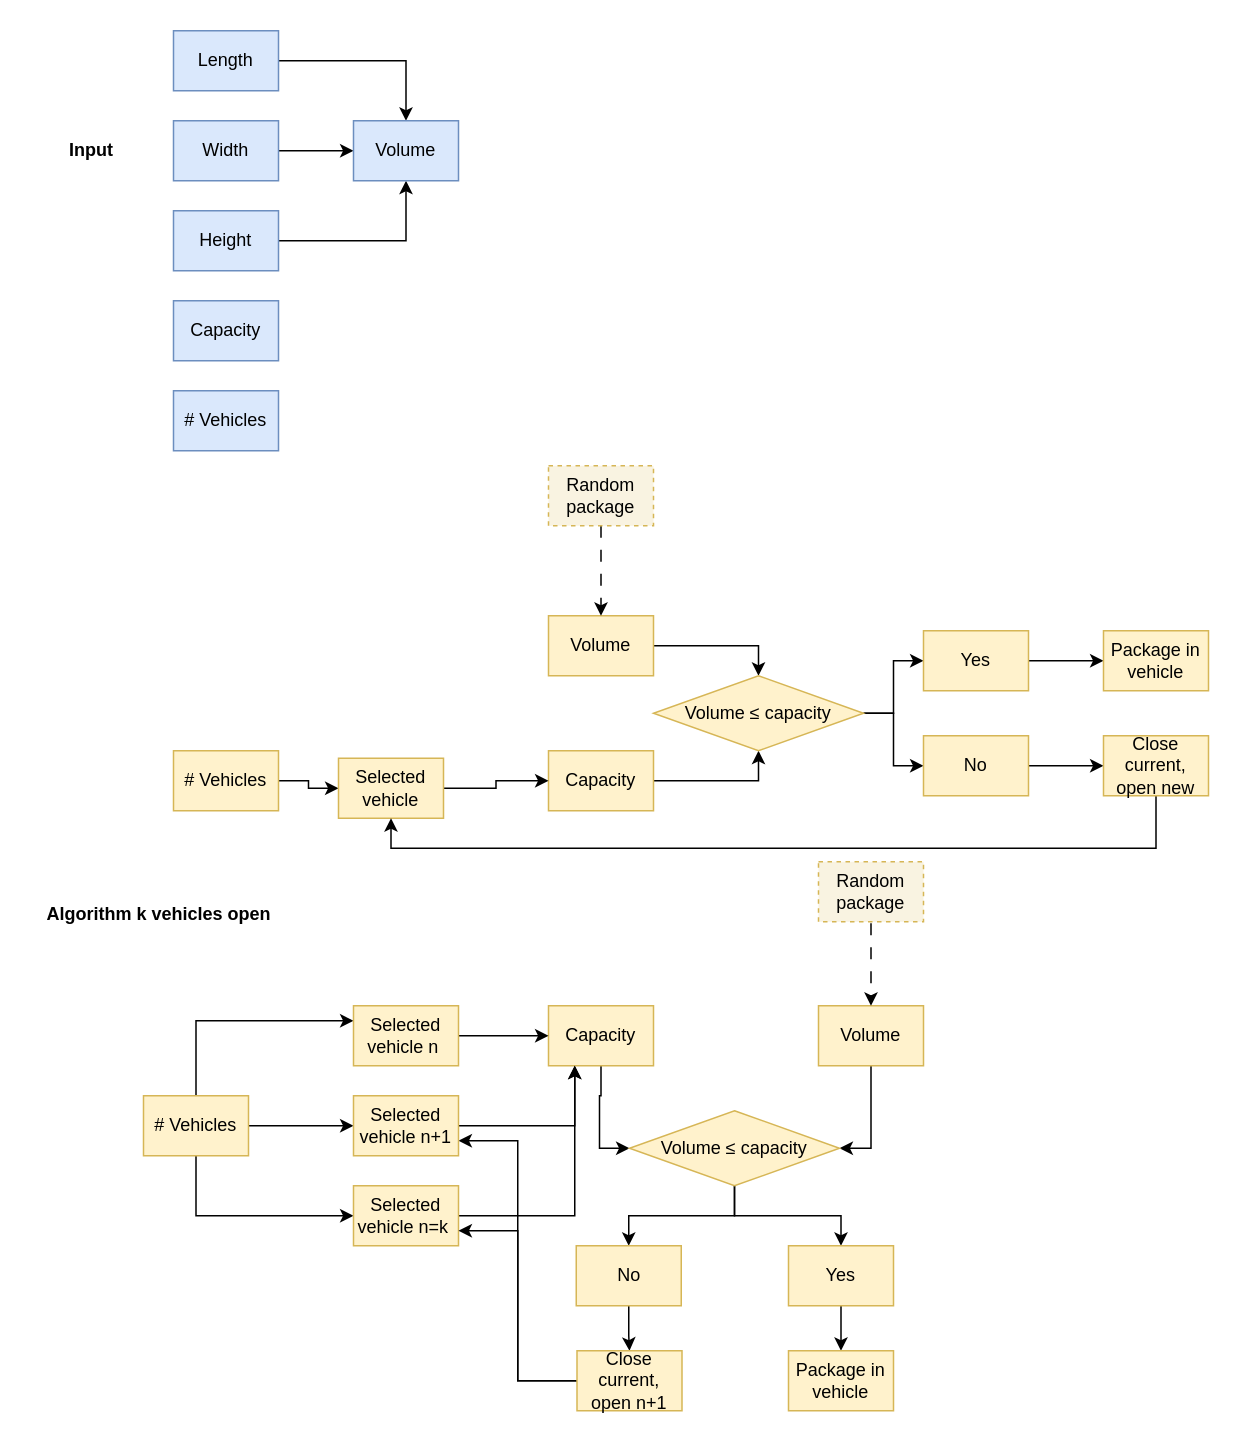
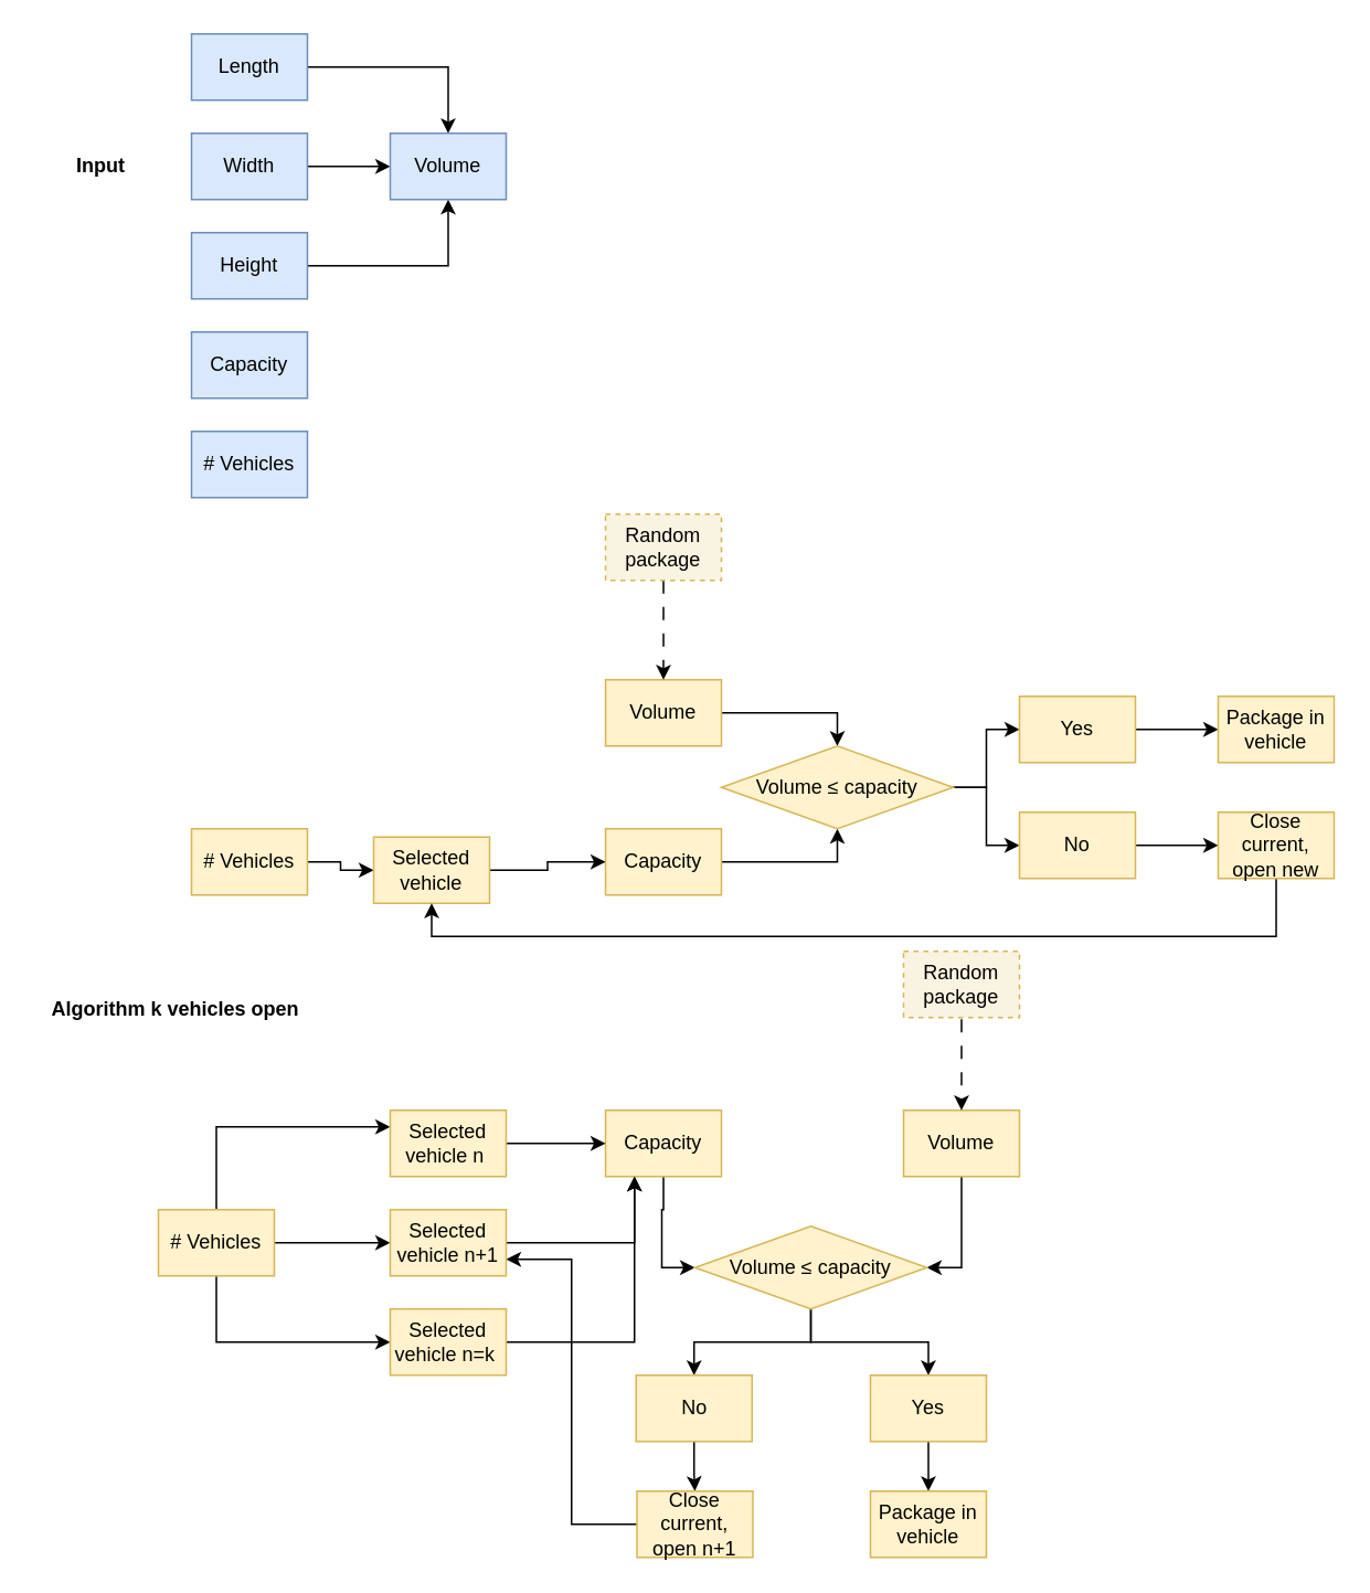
- <mxCell id="52" style="edgeStyle=orthogonalEdgeStyle;rounded=0;orthogonalLoop=1;jettySize=auto;html=1;entryX=1;entryY=0.75;entryDx=0;entryDy=0;" edge="1" parent="1" source="53" target="41"><mxGeometry relative="1" as="geometry" /></mxCell>
